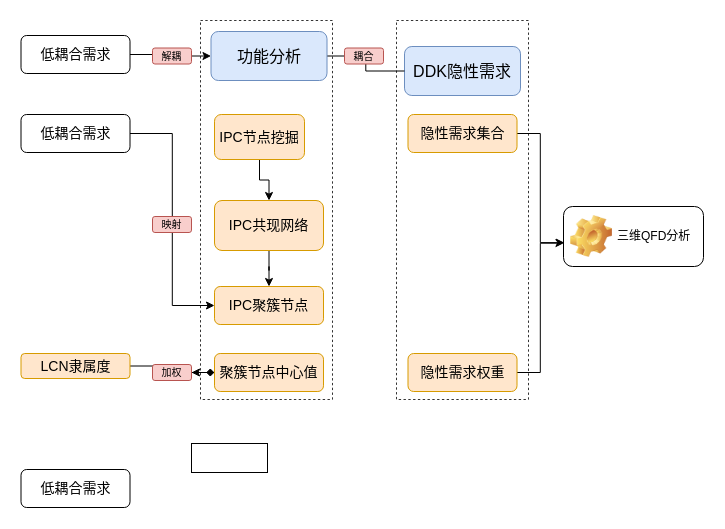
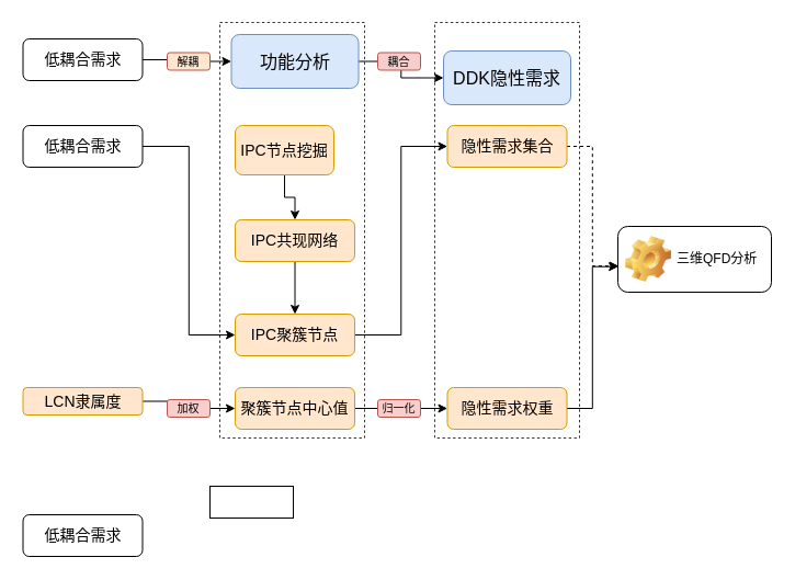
- <mxCell id="17" value="&lt;span style=&quot;font-size: 10px&quot;&gt;解耦&lt;/span&gt;" style="rounded=1;whiteSpace=wrap;html=1;fillColor=#f8cecc;strokeColor=#b85450;" parent="1" vertex="1"><mxGeometry x="152" y="47.5" width="39" height="16" as="geometry" /></mxCell>
+ <mxCell id="17" value="&lt;span style=&quot;font-size: 10px&quot;&gt;解耦&lt;/span&gt;" style="rounded=1;whiteSpace=wrap;html=1;fillColor=#ffe6cc;strokeColor=#b85450;" parent="1" vertex="1"><mxGeometry x="152" y="47.5" width="39" height="16" as="geometry" /></mxCell>
- <mxCell id="12" style="edgeStyle=orthogonalEdgeStyle;rounded=0;orthogonalLoop=1;jettySize=auto;html=1;exitX=1;exitY=0.5;exitDx=0;exitDy=0;endArrow=none;" parent="1" source="13" target="3" edge="1"><mxGeometry relative="1" as="geometry" /></mxCell>
+ <mxCell id="12" style="edgeStyle=orthogonalEdgeStyle;rounded=0;orthogonalLoop=1;jettySize=auto;html=1;exitX=1;exitY=0.5;exitDx=0;exitDy=0;" parent="1" source="13" target="3" edge="1"><mxGeometry relative="1" as="geometry" /></mxCell>
- <mxCell id="15" style="edgeStyle=orthogonalEdgeStyle;rounded=0;orthogonalLoop=1;jettySize=auto;html=1;entryX=0.005;entryY=0.602;entryDx=0;entryDy=0;entryPerimeter=0;" parent="1" source="16" target="27" edge="1"><mxGeometry relative="1" as="geometry" /></mxCell>
+ <mxCell id="15" style="edgeStyle=orthogonalEdgeStyle;rounded=0;orthogonalLoop=1;jettySize=auto;html=1;entryX=0.005;entryY=0.602;entryDx=0;entryDy=0;entryPerimeter=0;dashed=1;" parent="1" source="16" target="27" edge="1"><mxGeometry relative="1" as="geometry" /></mxCell>
+ <mxCell id="10" style="edgeStyle=orthogonalEdgeStyle;rounded=0;orthogonalLoop=1;jettySize=auto;html=1;entryX=0;entryY=0.5;entryDx=0;entryDy=0;" parent="1" source="11" target="16" edge="1"><mxGeometry relative="1" as="geometry" /></mxCell>
- <mxCell id="14" value="&lt;font style=&quot;font-size: 10px&quot;&gt;映射&lt;/font&gt;" style="rounded=1;whiteSpace=wrap;html=1;fillColor=#f8cecc;strokeColor=#b85450;" parent="1" vertex="1"><mxGeometry x="152" y="216" width="39" height="16" as="geometry" /></mxCell>
- <mxCell id="9" value="&lt;font style=&quot;font-size: 14px&quot;&gt;IPC共现网络&lt;/font&gt;" style="rounded=1;whiteSpace=wrap;html=1;fillColor=#ffe6cc;strokeColor=#d79b00;" parent="1" vertex="1"><mxGeometry x="214" y="200" width="109" height="50" as="geometry" /></mxCell>
+ <mxCell id="9" value="&lt;font style=&quot;font-size: 14px&quot;&gt;IPC共现网络&lt;/font&gt;" style="rounded=1;whiteSpace=wrap;html=1;fillColor=#ffe6cc;strokeColor=#d79b00;" parent="1" vertex="1"><mxGeometry x="214" y="200" width="109" height="38" as="geometry" /></mxCell>
- <mxCell id="23" style="edgeStyle=orthogonalEdgeStyle;rounded=0;orthogonalLoop=1;jettySize=auto;html=1;entryX=0.001;entryY=0.612;entryDx=0;entryDy=0;entryPerimeter=0;endArrow=open;" parent="1" source="24" target="27" edge="1"><mxGeometry relative="1" as="geometry" /></mxCell>
+ <mxCell id="23" style="edgeStyle=orthogonalEdgeStyle;rounded=0;orthogonalLoop=1;jettySize=auto;html=1;entryX=0.001;entryY=0.612;entryDx=0;entryDy=0;entryPerimeter=0;" parent="1" source="24" target="27" edge="1"><mxGeometry relative="1" as="geometry" /></mxCell>
- <mxCell id="19" style="edgeStyle=orthogonalEdgeStyle;rounded=0;orthogonalLoop=1;jettySize=auto;html=1;entryX=0;entryY=0.5;entryDx=0;entryDy=0;endArrow=diamond;" parent="1" source="20" target="22" edge="1"><mxGeometry relative="1" as="geometry" /></mxCell>
+ <mxCell id="19" style="edgeStyle=orthogonalEdgeStyle;rounded=0;orthogonalLoop=1;jettySize=auto;html=1;entryX=0;entryY=0.5;entryDx=0;entryDy=0;" parent="1" source="20" target="22" edge="1"><mxGeometry relative="1" as="geometry" /></mxCell>
- <mxCell id="21" style="edgeStyle=orthogonalEdgeStyle;rounded=0;orthogonalLoop=1;jettySize=auto;html=1;" parent="1" source="22" target="25" edge="1"><mxGeometry relative="1" as="geometry" /></mxCell>
+ <mxCell id="21" style="edgeStyle=orthogonalEdgeStyle;rounded=0;orthogonalLoop=1;jettySize=auto;html=1;entryX=0;entryY=0.5;entryDx=0;entryDy=0;" parent="1" source="22" target="24" edge="1"><mxGeometry relative="1" as="geometry" /></mxCell>
+ <mxCell id="26" value="&lt;font style=&quot;font-size: 10px&quot;&gt;归一化&lt;/font&gt;" style="rounded=1;whiteSpace=wrap;html=1;fillColor=#f8cecc;strokeColor=#b85450;" parent="1" vertex="1"><mxGeometry x="344" y="364" width="39" height="16" as="geometry" /></mxCell>
